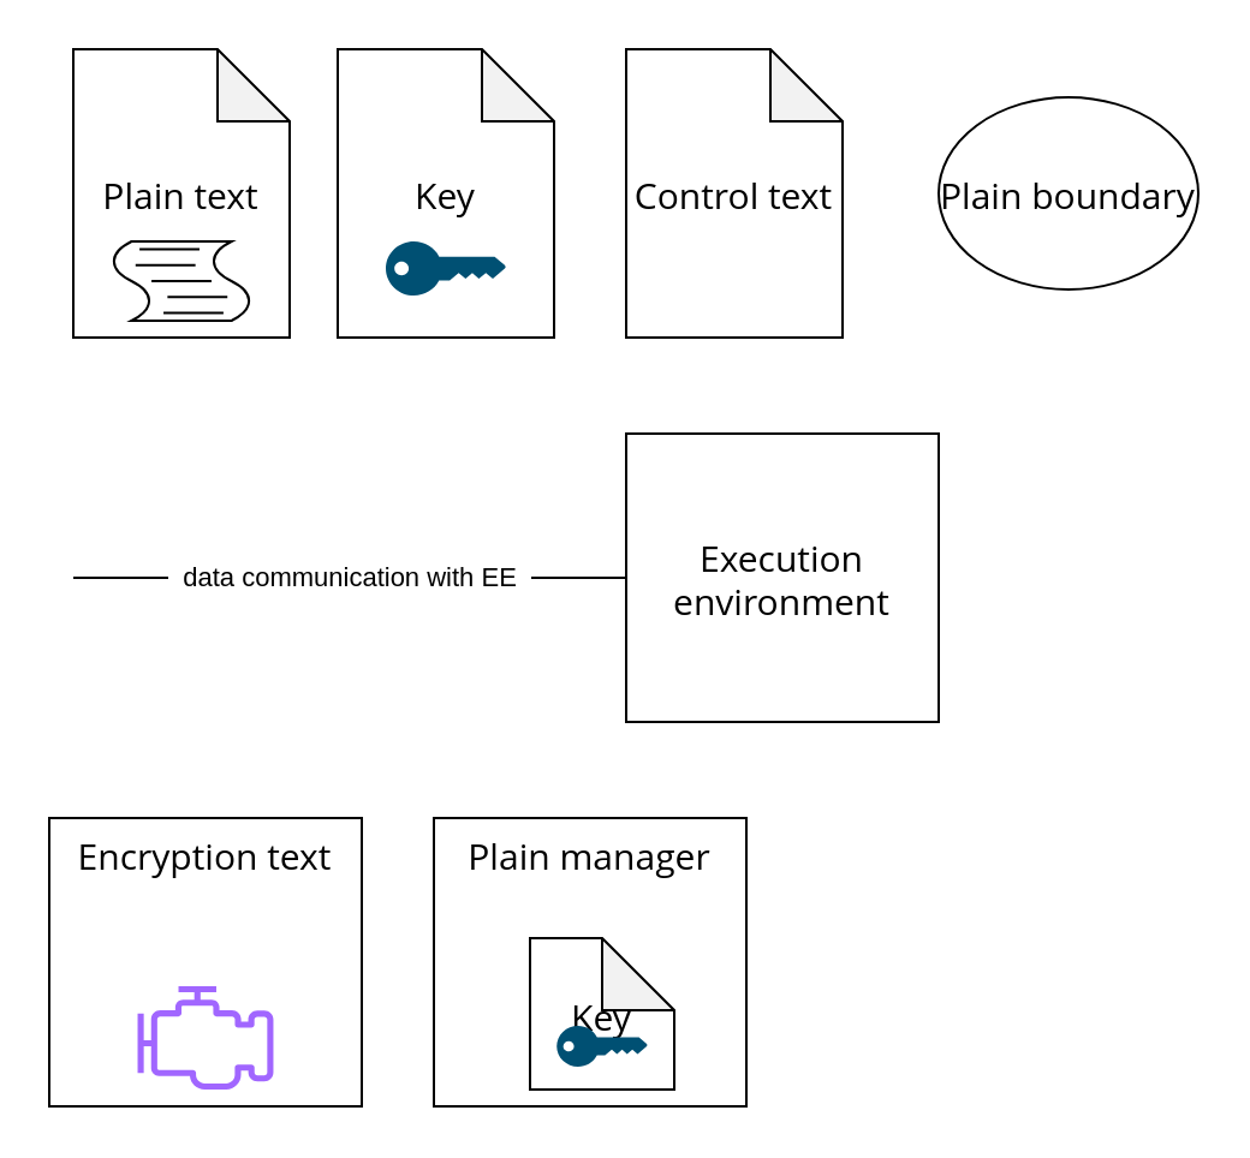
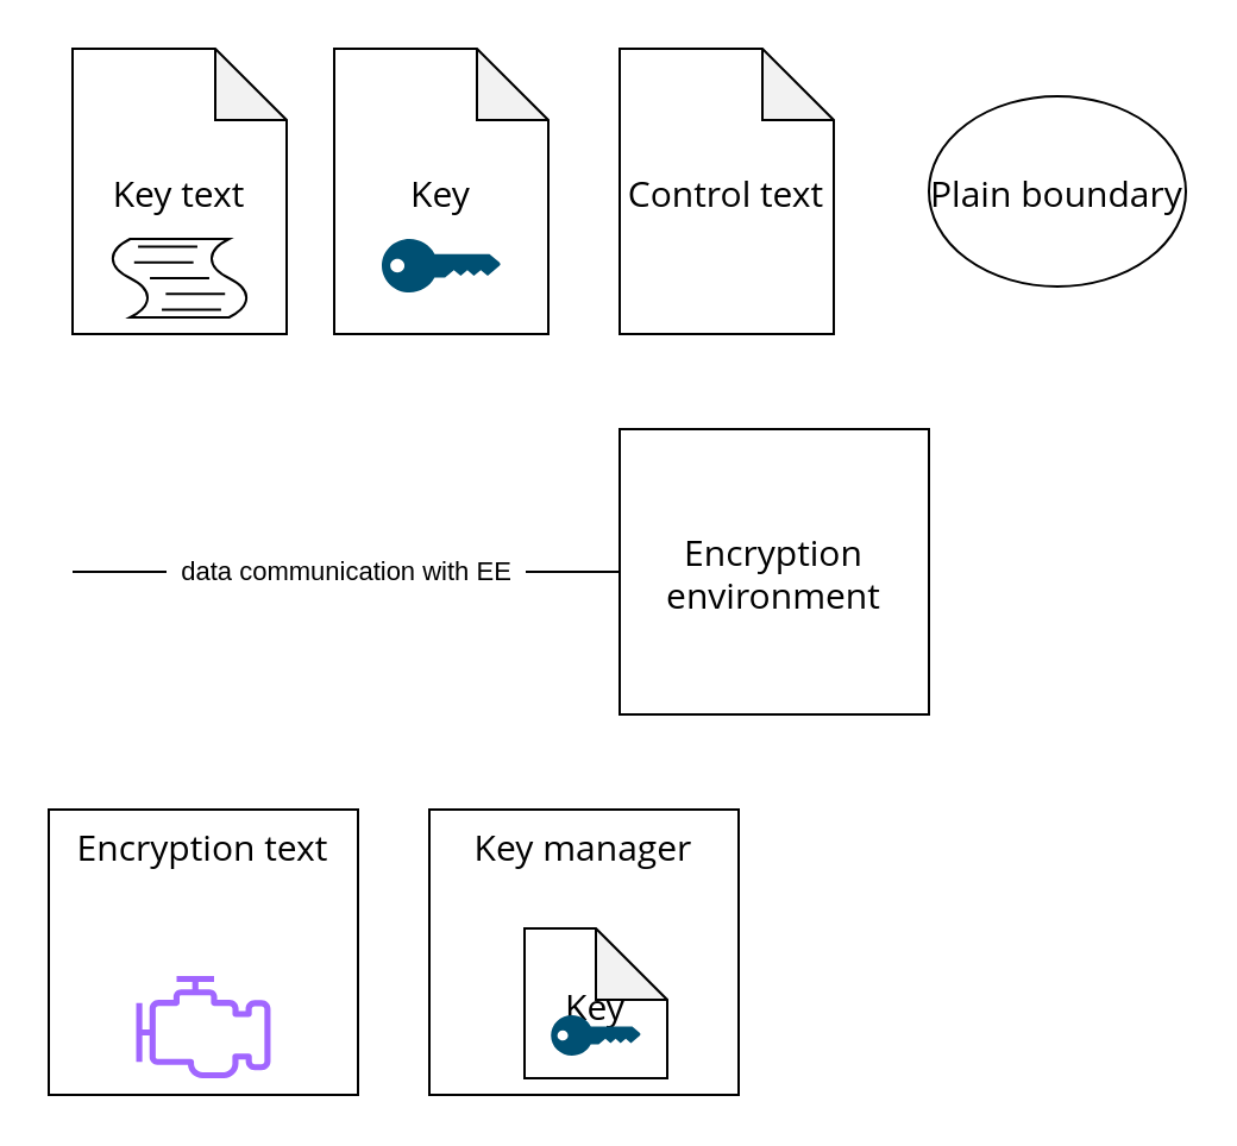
- <mxCell id="14" value="Plain text" style="shape=note;whiteSpace=wrap;html=1;backgroundOutline=1;darkOpacity=0.05;fontSize=15;fontFamily=open sans;fontSource=https%3A%2F%2Ffonts.googleapis.com%2Fcss%3Ffamily%3Dopen%2Bsans;fontStyle=0" parent="13" vertex="1"><mxGeometry width="90" height="120" as="geometry" /></mxCell>
+ <mxCell id="14" value="Key text" style="shape=note;whiteSpace=wrap;html=1;backgroundOutline=1;darkOpacity=0.05;fontSize=15;fontFamily=open sans;fontSource=https%3A%2F%2Ffonts.googleapis.com%2Fcss%3Ffamily%3Dopen%2Bsans;fontStyle=0" parent="13" vertex="1"><mxGeometry width="90" height="120" as="geometry" /></mxCell>
- <mxCell id="18" value="Execution environment" style="shape=ext;double=0;rounded=0;whiteSpace=wrap;html=1;verticalAlign=middle;fontFamily=open sans;fontSource=https%3A%2F%2Ffonts.googleapis.com%2Fcss%3Ffamily%3Dopen%2Bsans;fontSize=15;fontStyle=0" vertex="1" parent="17"><mxGeometry width="130" height="120" as="geometry" /></mxCell>
+ <mxCell id="18" value="Encryption environment" style="shape=ext;double=0;rounded=0;whiteSpace=wrap;html=1;verticalAlign=middle;fontFamily=open sans;fontSource=https%3A%2F%2Ffonts.googleapis.com%2Fcss%3Ffamily%3Dopen%2Bsans;fontSize=15;fontStyle=0" vertex="1" parent="17"><mxGeometry width="130" height="120" as="geometry" /></mxCell>
- <mxCell id="9" value="Plain manager" style="shape=ext;double=0;rounded=0;whiteSpace=wrap;html=1;verticalAlign=top;fontFamily=open sans;fontSource=https%3A%2F%2Ffonts.googleapis.com%2Fcss%3Ffamily%3Dopen%2Bsans;fontSize=15;fontStyle=0" parent="1" vertex="1"><mxGeometry x="180" y="340" width="130" height="120" as="geometry" /></mxCell>
+ <mxCell id="9" value="Key manager" style="shape=ext;double=0;rounded=0;whiteSpace=wrap;html=1;verticalAlign=top;fontFamily=open sans;fontSource=https%3A%2F%2Ffonts.googleapis.com%2Fcss%3Ffamily%3Dopen%2Bsans;fontSize=15;fontStyle=0" parent="1" vertex="1"><mxGeometry x="180" y="340" width="130" height="120" as="geometry" /></mxCell>
